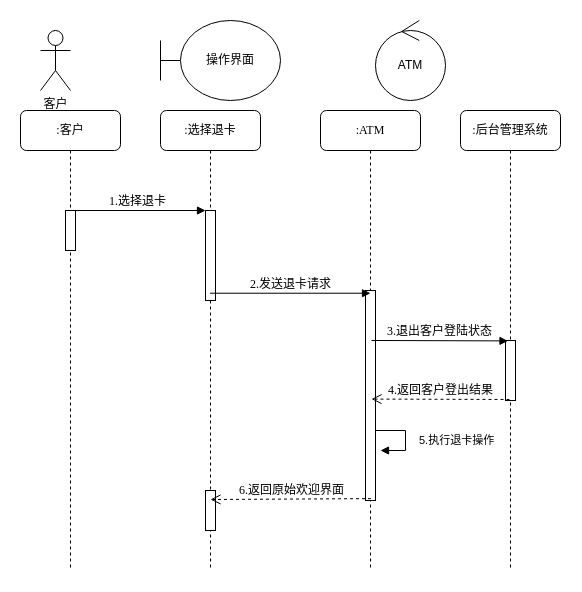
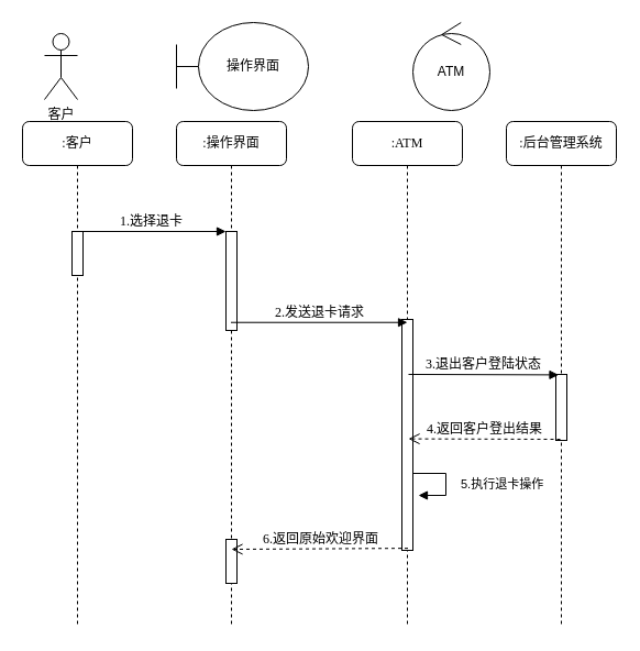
- <mxCell id="2" value=":选择退卡" style="shape=umlLifeline;perimeter=lifelinePerimeter;whiteSpace=wrap;html=1;container=1;collapsible=0;recursiveResize=0;outlineConnect=0;rounded=1;shadow=0;comic=0;labelBackgroundColor=none;strokeWidth=1;fontFamily=Verdana;fontSize=12;align=center;" parent="1" vertex="1"><mxGeometry x="160" y="110" width="100" height="460" as="geometry" /></mxCell>
+ <mxCell id="2" value=":操作界面" style="shape=umlLifeline;perimeter=lifelinePerimeter;whiteSpace=wrap;html=1;container=1;collapsible=0;recursiveResize=0;outlineConnect=0;rounded=1;shadow=0;comic=0;labelBackgroundColor=none;strokeWidth=1;fontFamily=Verdana;fontSize=12;align=center;" parent="1" vertex="1"><mxGeometry x="160" y="110" width="100" height="460" as="geometry" /></mxCell>
